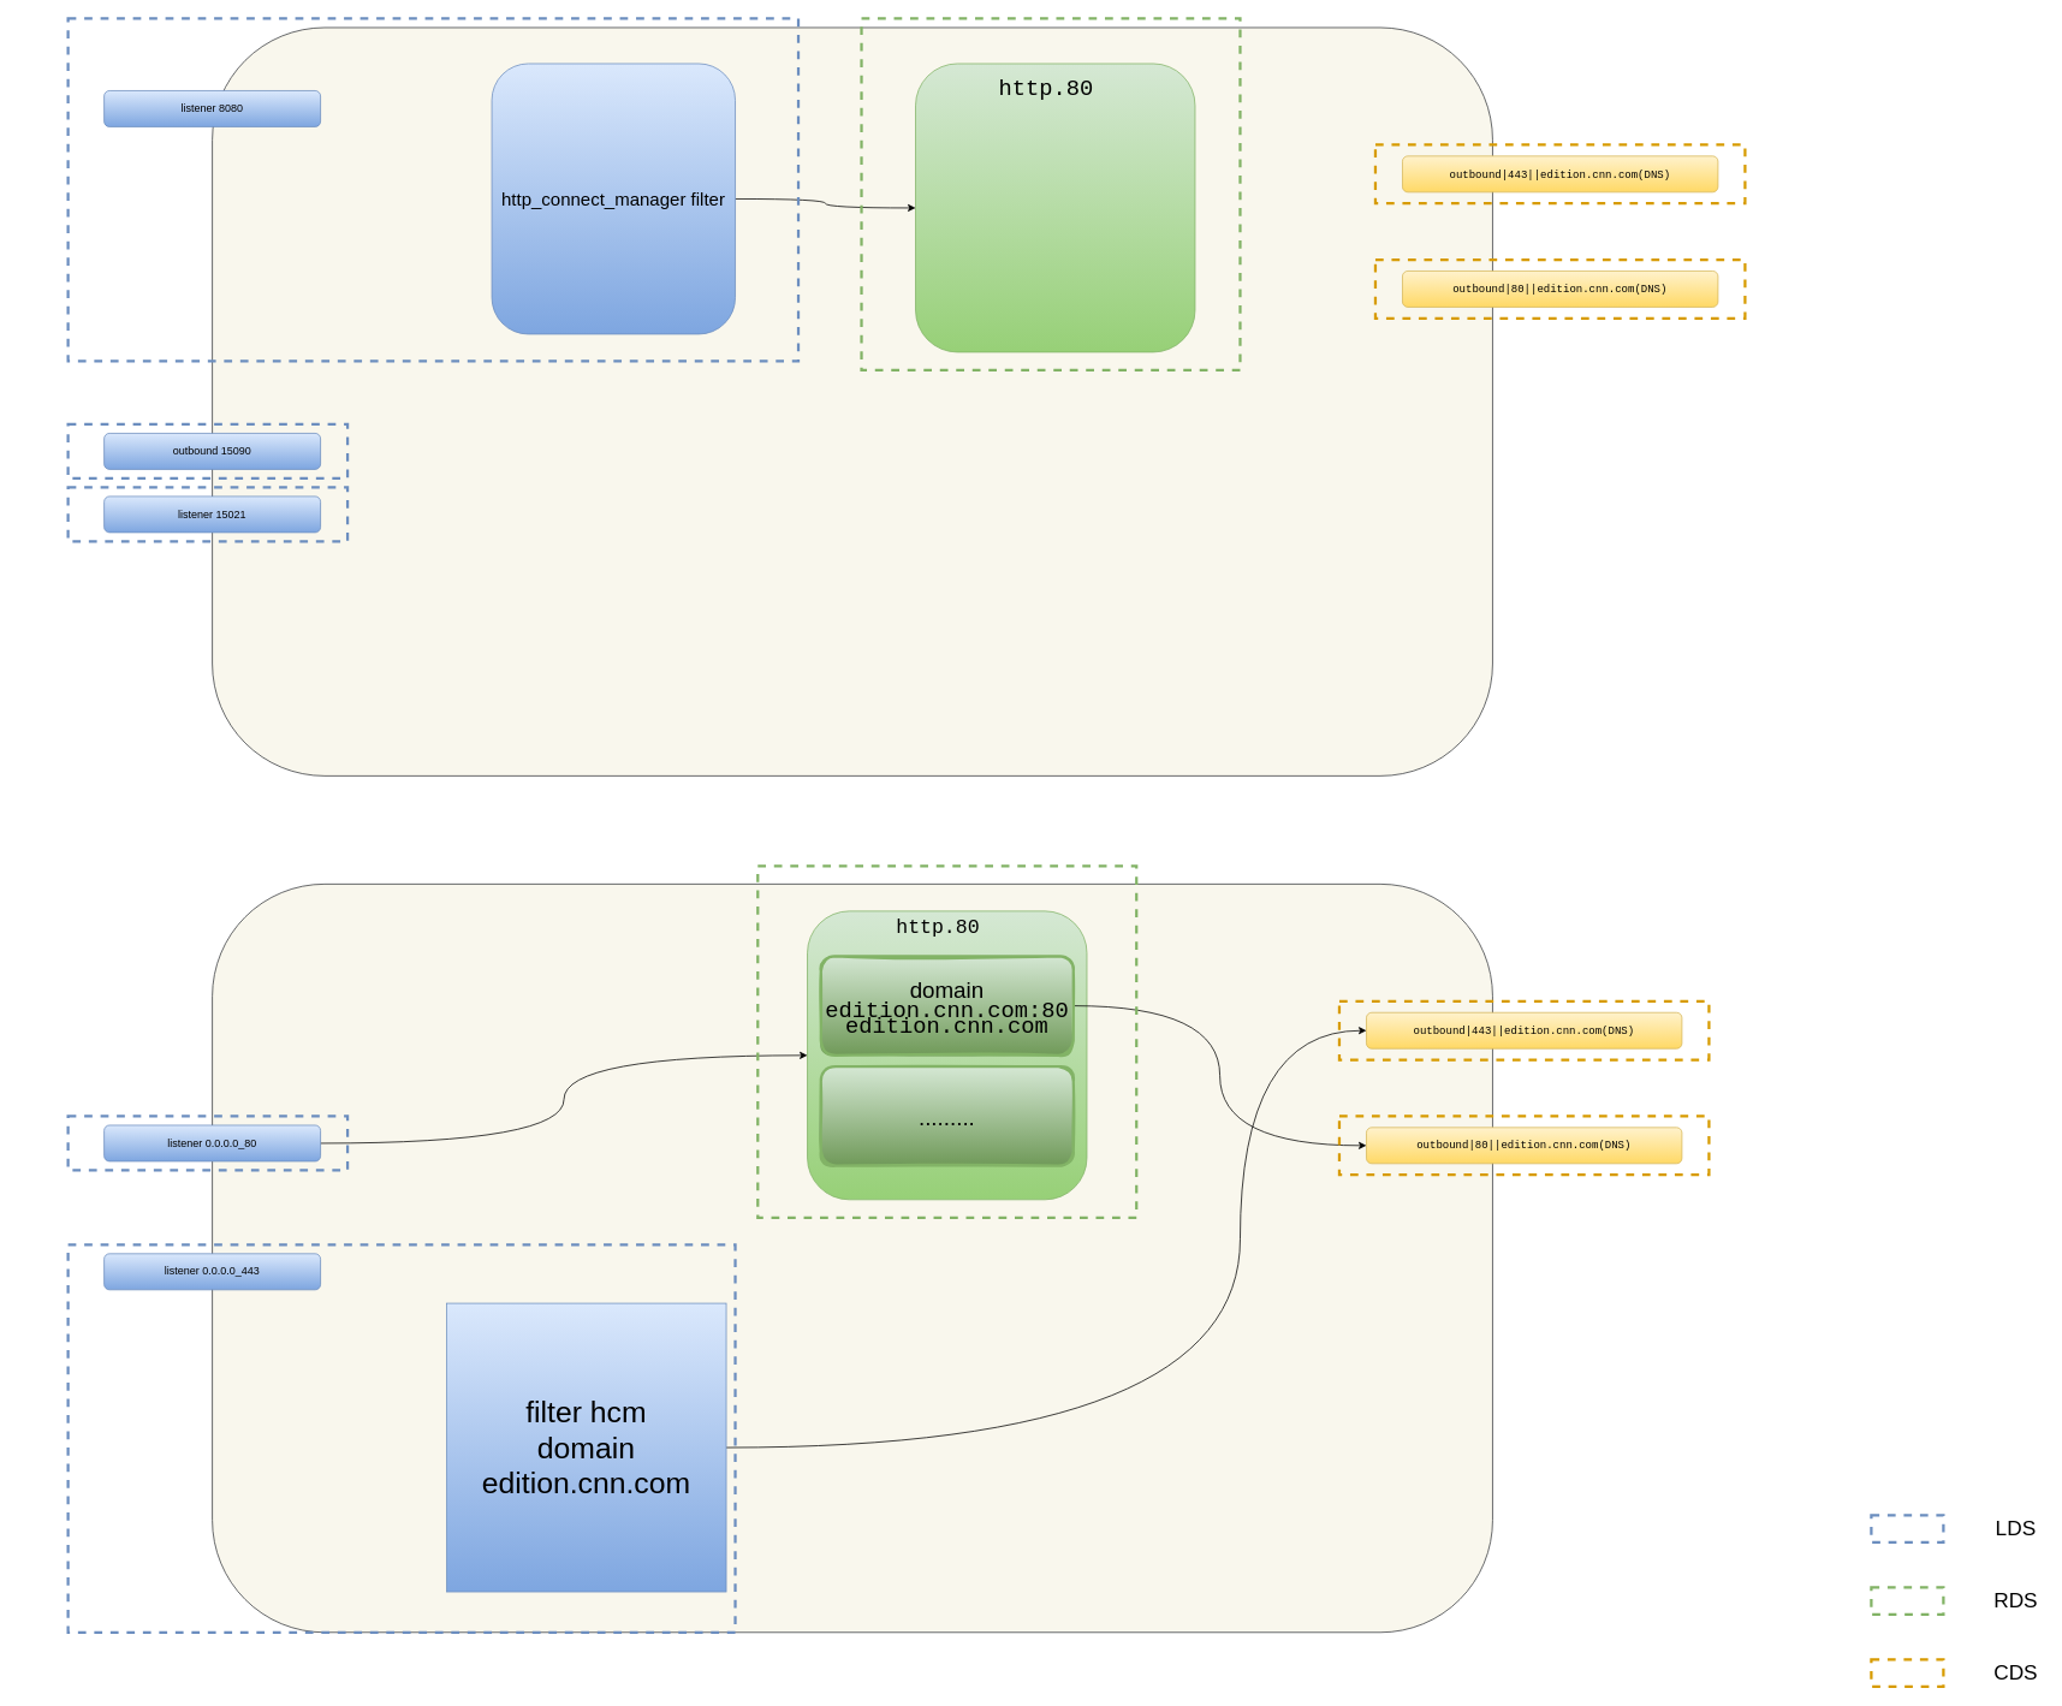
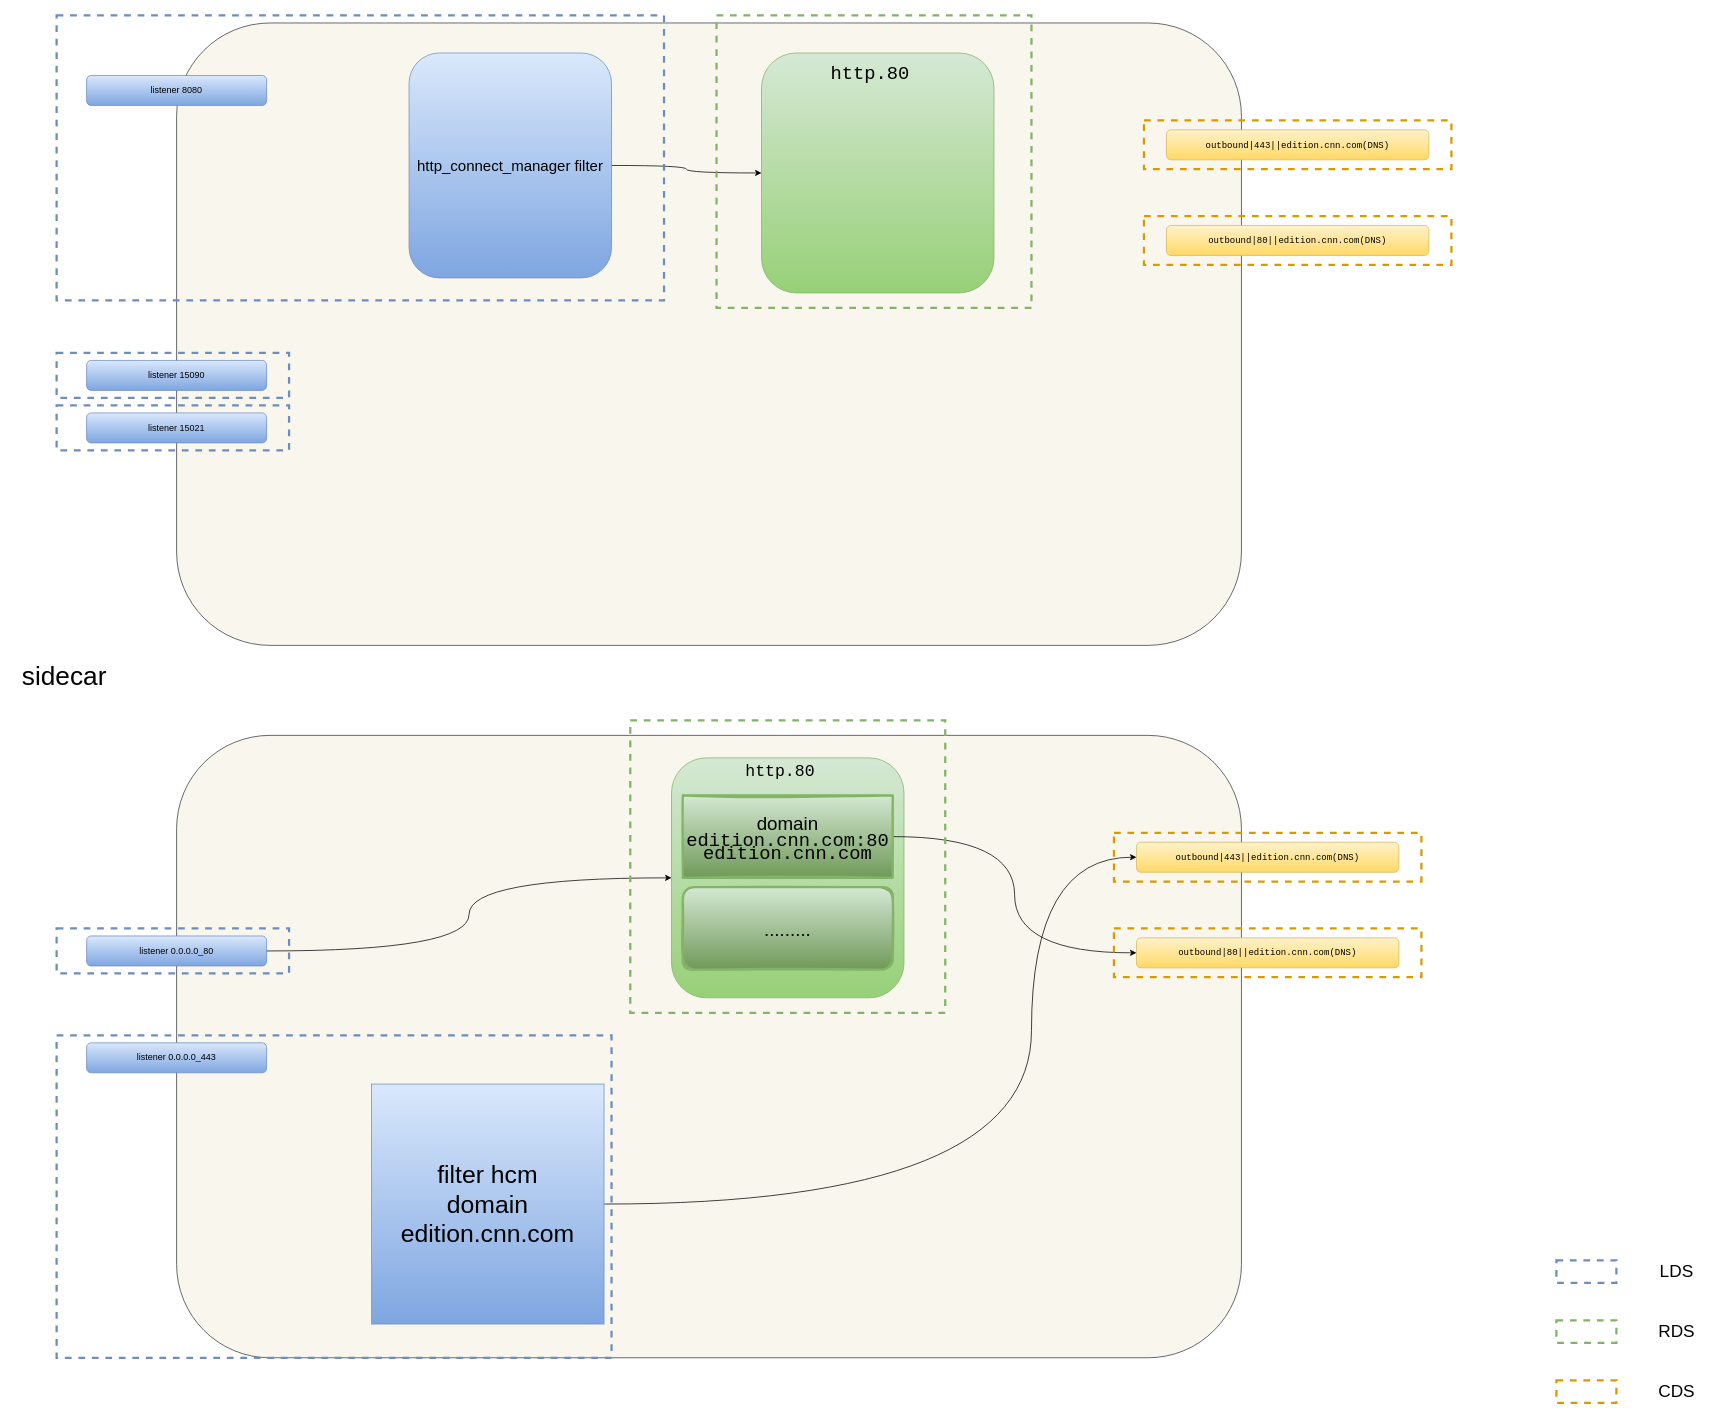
- <mxCell id="4" value="outbound 15090" style="rounded=1;whiteSpace=wrap;html=1;gradientColor=#7ea6e0;fillColor=#dae8fc;strokeColor=#6c8ebf;" parent="1" vertex="1"><mxGeometry x="115" y="480" width="240" height="40" as="geometry" /></mxCell>
+ <mxCell id="4" value="listener 15090" style="rounded=1;whiteSpace=wrap;html=1;gradientColor=#7ea6e0;fillColor=#dae8fc;strokeColor=#6c8ebf;" parent="1" vertex="1"><mxGeometry x="115" y="480" width="240" height="40" as="geometry" /></mxCell>
+ <mxCell id="20" value="&lt;font style=&quot;font-size: 35px&quot;&gt;sidecar&lt;/font&gt;" style="text;html=1;align=center;verticalAlign=middle;resizable=0;points=[];autosize=1;strokeColor=none;" vertex="1" parent="1"><mxGeometry x="20" y="885" width="130" height="30" as="geometry" /></mxCell>
- <mxCell id="31" value="&lt;font style=&quot;font-size: 25px&quot;&gt;domain&lt;br&gt;&lt;/font&gt;&lt;div style=&quot;font-family: &amp;#34;menlo&amp;#34; , &amp;#34;monaco&amp;#34; , &amp;#34;courier new&amp;#34; , monospace ; line-height: 18px ; font-size: 25px&quot;&gt;edition.cnn.com:80&lt;/div&gt;&lt;div style=&quot;font-family: &amp;#34;menlo&amp;#34; , &amp;#34;monaco&amp;#34; , &amp;#34;courier new&amp;#34; , monospace ; line-height: 18px ; font-size: 25px&quot;&gt;&lt;div style=&quot;line-height: 18px&quot;&gt;edition.cnn.com&lt;/div&gt;&lt;/div&gt;" style="rounded=1;whiteSpace=wrap;html=1;shadow=0;glass=0;sketch=1;strokeWidth=3;fillColor=#d5e8d4;gradientDirection=south;strokeColor=#82b366;gradientColor=#6F9958;" vertex="1" parent="1"><mxGeometry x="910" y="1060" width="280" height="110" as="geometry" /></mxCell>
+ <mxCell id="31" value="&lt;font style=&quot;font-size: 25px&quot;&gt;domain&lt;br&gt;&lt;/font&gt;&lt;div style=&quot;font-family: &amp;#34;menlo&amp;#34; , &amp;#34;monaco&amp;#34; , &amp;#34;courier new&amp;#34; , monospace ; line-height: 18px ; font-size: 25px&quot;&gt;edition.cnn.com:80&lt;/div&gt;&lt;div style=&quot;font-family: &amp;#34;menlo&amp;#34; , &amp;#34;monaco&amp;#34; , &amp;#34;courier new&amp;#34; , monospace ; line-height: 18px ; font-size: 25px&quot;&gt;&lt;div style=&quot;line-height: 18px&quot;&gt;edition.cnn.com&lt;/div&gt;&lt;/div&gt;" style="whiteSpace=wrap;html=1;shadow=0;glass=0;sketch=1;strokeWidth=3;fillColor=#d5e8d4;gradientDirection=south;strokeColor=#82b366;gradientColor=#6F9958;rounded=0;" vertex="1" parent="1"><mxGeometry x="910" y="1060" width="280" height="110" as="geometry" /></mxCell>
